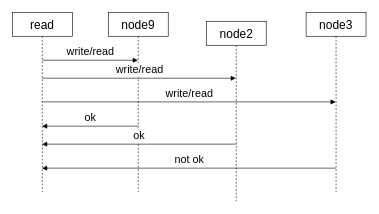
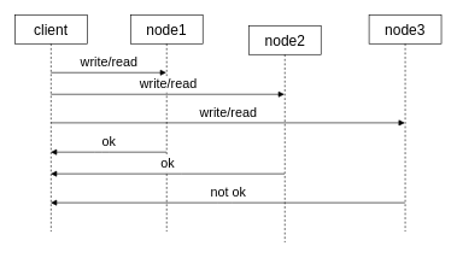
- <mxCell id="2" value="&lt;font style=&quot;font-size: 20px&quot;&gt;read&lt;/font&gt;" style="shape=umlLifeline;perimeter=lifelinePerimeter;whiteSpace=wrap;html=1;container=1;collapsible=0;recursiveResize=0;outlineConnect=0;" parent="1" vertex="1"><mxGeometry x="20" y="20" width="100" height="300" as="geometry" /></mxCell>
+ <mxCell id="2" value="&lt;font style=&quot;font-size: 20px&quot;&gt;client&lt;/font&gt;" style="shape=umlLifeline;perimeter=lifelinePerimeter;whiteSpace=wrap;html=1;container=1;collapsible=0;recursiveResize=0;outlineConnect=0;" parent="1" vertex="1"><mxGeometry x="20" y="20" width="100" height="300" as="geometry" /></mxCell>
- <mxCell id="4" value="&lt;span style=&quot;font-size: 20px&quot;&gt;node9&lt;/span&gt;" style="shape=umlLifeline;perimeter=lifelinePerimeter;whiteSpace=wrap;html=1;container=1;collapsible=0;recursiveResize=0;outlineConnect=0;" parent="1" vertex="1"><mxGeometry x="180" y="20" width="100" height="300" as="geometry" /></mxCell>
+ <mxCell id="4" value="&lt;span style=&quot;font-size: 20px&quot;&gt;node1&lt;/span&gt;" style="shape=umlLifeline;perimeter=lifelinePerimeter;whiteSpace=wrap;html=1;container=1;collapsible=0;recursiveResize=0;outlineConnect=0;" parent="1" vertex="1"><mxGeometry x="180" y="20" width="100" height="300" as="geometry" /></mxCell>
